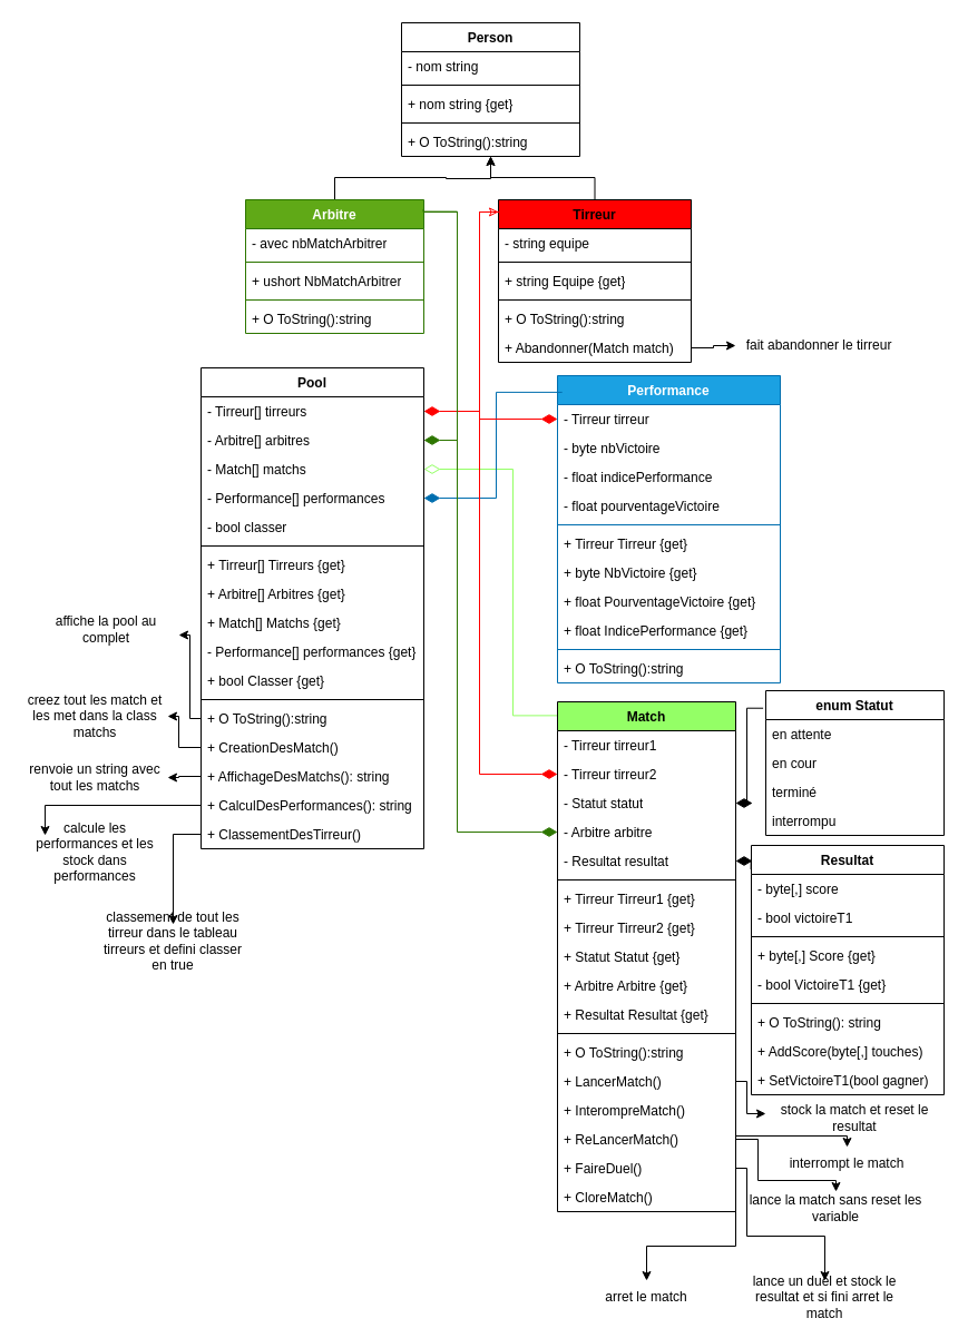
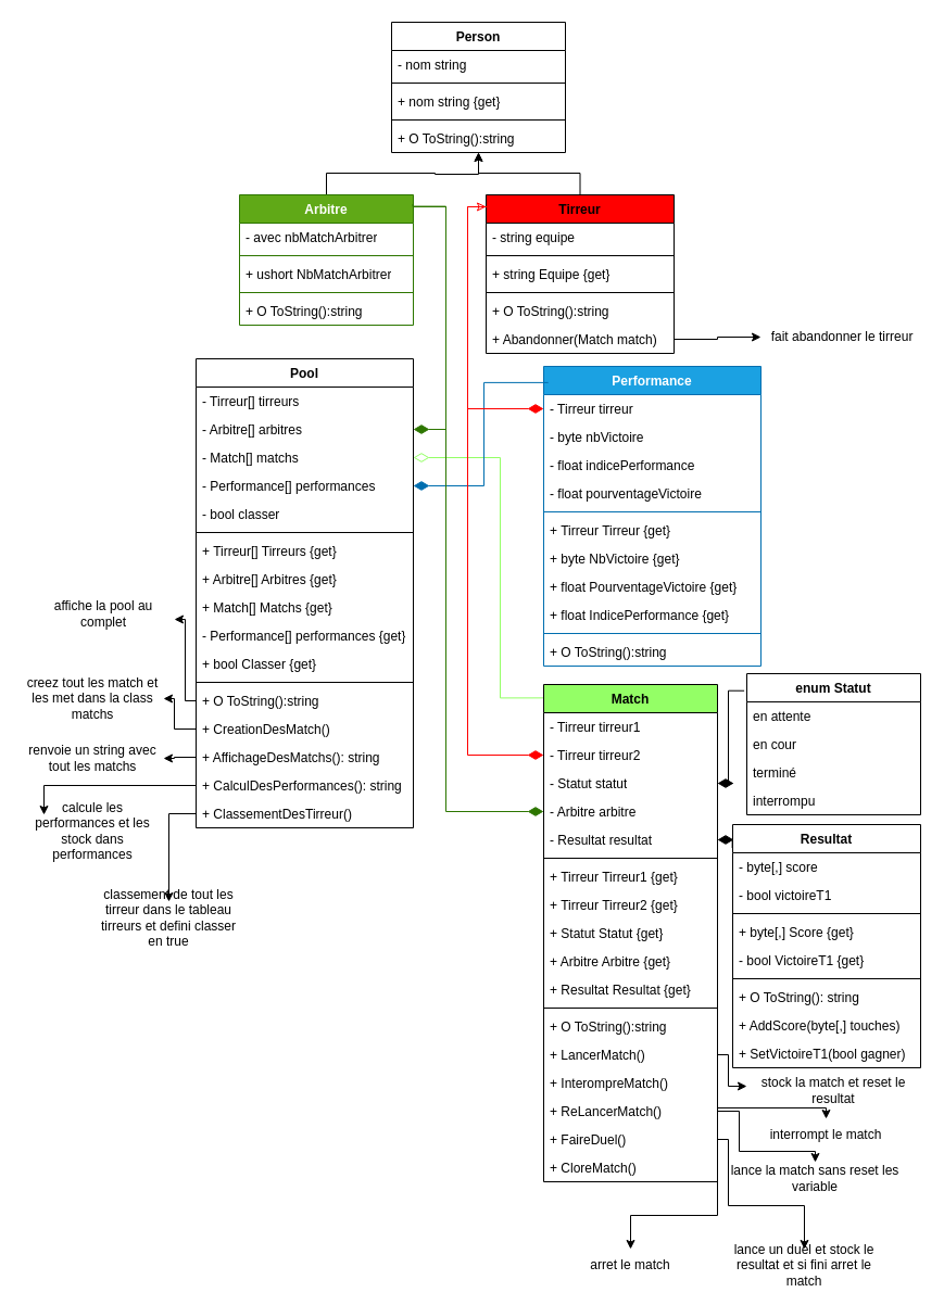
- <mxCell id="97" value="fait abandonner le tirreur" style="text;html=1;align=center;verticalAlign=middle;whiteSpace=wrap;rounded=0;" vertex="1" parent="1"><mxGeometry x="660" y="295" width="150" height="30" as="geometry" /></mxCell>
+ <mxCell id="97" value="fait abandonner le tirreur" style="text;html=1;align=center;verticalAlign=middle;whiteSpace=wrap;rounded=0;" vertex="1" parent="1"><mxGeometry x="700" y="295" width="150" height="30" as="geometry" /></mxCell>
- <mxCell id="101" style="edgeStyle=orthogonalEdgeStyle;rounded=0;orthogonalLoop=1;jettySize=auto;html=1;exitX=1;exitY=0.5;exitDx=0;exitDy=0;entryX=-0.004;entryY=0.075;entryDx=0;entryDy=0;entryPerimeter=0;startSize=12;endArrow=none;endFill=0;startArrow=diamondThin;startFill=1;fillColor=#d80073;strokeColor=#FF0000;" edge="1" parent="1" source="3" target="34"><mxGeometry relative="1" as="geometry"><Array as="points"><mxPoint x="430" y="369" /><mxPoint x="430" y="190" /></Array></mxGeometry></mxCell>
